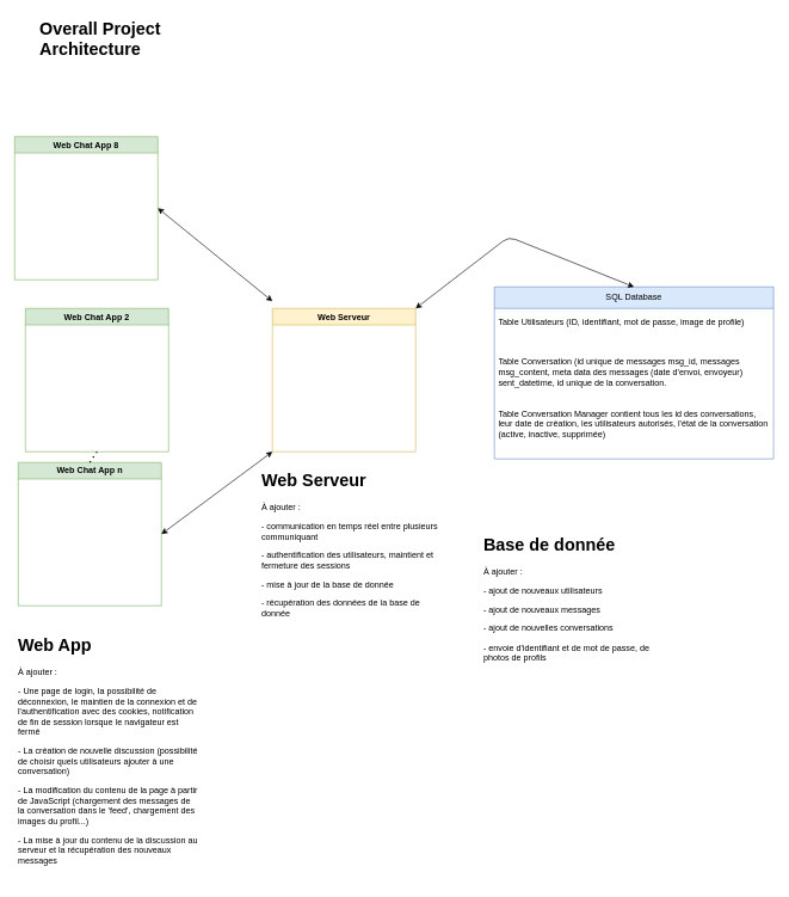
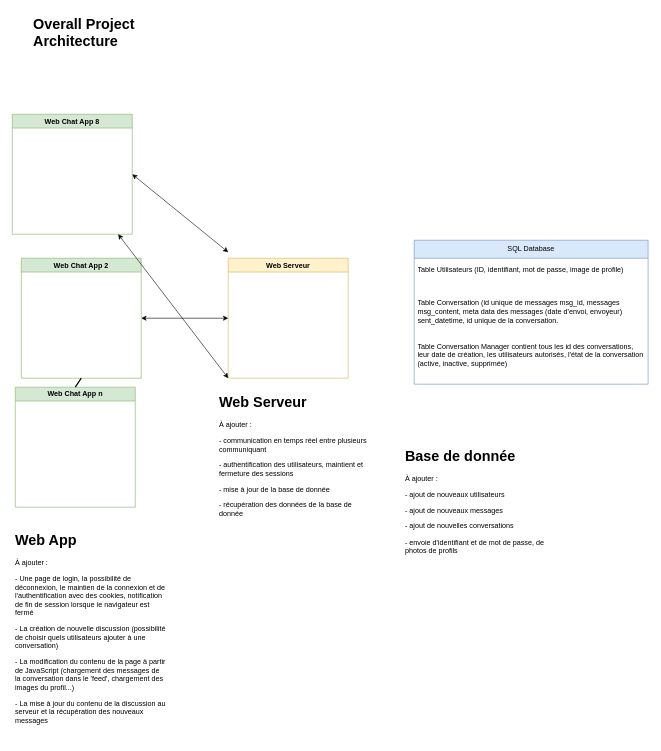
- <mxCell id="14" value="" style="endArrow=classic;startArrow=classic;html=1;exitX=0.5;exitY=0;exitDx=0;exitDy=0;entryX=0;entryY=0;entryDx=0;entryDy=0;" parent="1" source="7" target="6" edge="1"><mxGeometry width="50" height="50" relative="1" as="geometry"><mxPoint x="380" y="690" as="sourcePoint" /><mxPoint x="430" y="640" as="targetPoint" /><Array as="points"><mxPoint x="710" y="330" /></Array></mxGeometry></mxCell>
+ <mxCell id="11" value="" style="endArrow=classic;startArrow=classic;html=1;entryX=1;entryY=0.5;entryDx=0;entryDy=0;exitX=0.5;exitY=1;exitDx=0;exitDy=0;" parent="1" source="6" target="4" edge="1"><mxGeometry width="50" height="50" relative="1" as="geometry"><mxPoint x="380" y="420" as="sourcePoint" /><mxPoint x="430" y="370" as="targetPoint" /></mxGeometry></mxCell>
- <mxCell id="17" value="" style="endArrow=none;dashed=1;html=1;dashPattern=1 3;strokeWidth=2;entryX=0.5;entryY=1;entryDx=0;entryDy=0;exitX=0.5;exitY=0;exitDx=0;exitDy=0;" parent="1" source="5" target="4" edge="1"><mxGeometry width="50" height="50" relative="1" as="geometry"><mxPoint x="100" y="580" as="sourcePoint" /><mxPoint x="130" y="550" as="targetPoint" /></mxGeometry></mxCell>
+ <mxCell id="17" value="" style="endArrow=none;dashed=0;html=1;dashPattern=1 3;strokeWidth=2;entryX=0.5;entryY=1;entryDx=0;entryDy=0;exitX=0.5;exitY=0;exitDx=0;exitDy=0;" parent="1" source="5" target="4" edge="1"><mxGeometry width="50" height="50" relative="1" as="geometry"><mxPoint x="100" y="580" as="sourcePoint" /><mxPoint x="130" y="550" as="targetPoint" /></mxGeometry></mxCell>
- <mxCell id="12" value="" style="endArrow=classic;startArrow=classic;html=1;entryX=1;entryY=0.5;entryDx=0;entryDy=0;exitX=1;exitY=1;exitDx=0;exitDy=0;" parent="1" source="6" target="5" edge="1"><mxGeometry width="50" height="50" relative="1" as="geometry"><mxPoint x="380" y="420" as="sourcePoint" /><mxPoint x="430" y="370" as="targetPoint" /></mxGeometry></mxCell>
+ <mxCell id="12" value="" style="endArrow=classic;startArrow=classic;html=1;exitX=1;exitY=1;exitDx=0;exitDy=0;" parent="1" source="6" target="3" edge="1"><mxGeometry width="50" height="50" relative="1" as="geometry"><mxPoint x="380" y="420" as="sourcePoint" /><mxPoint x="430" y="370" as="targetPoint" /></mxGeometry></mxCell>
